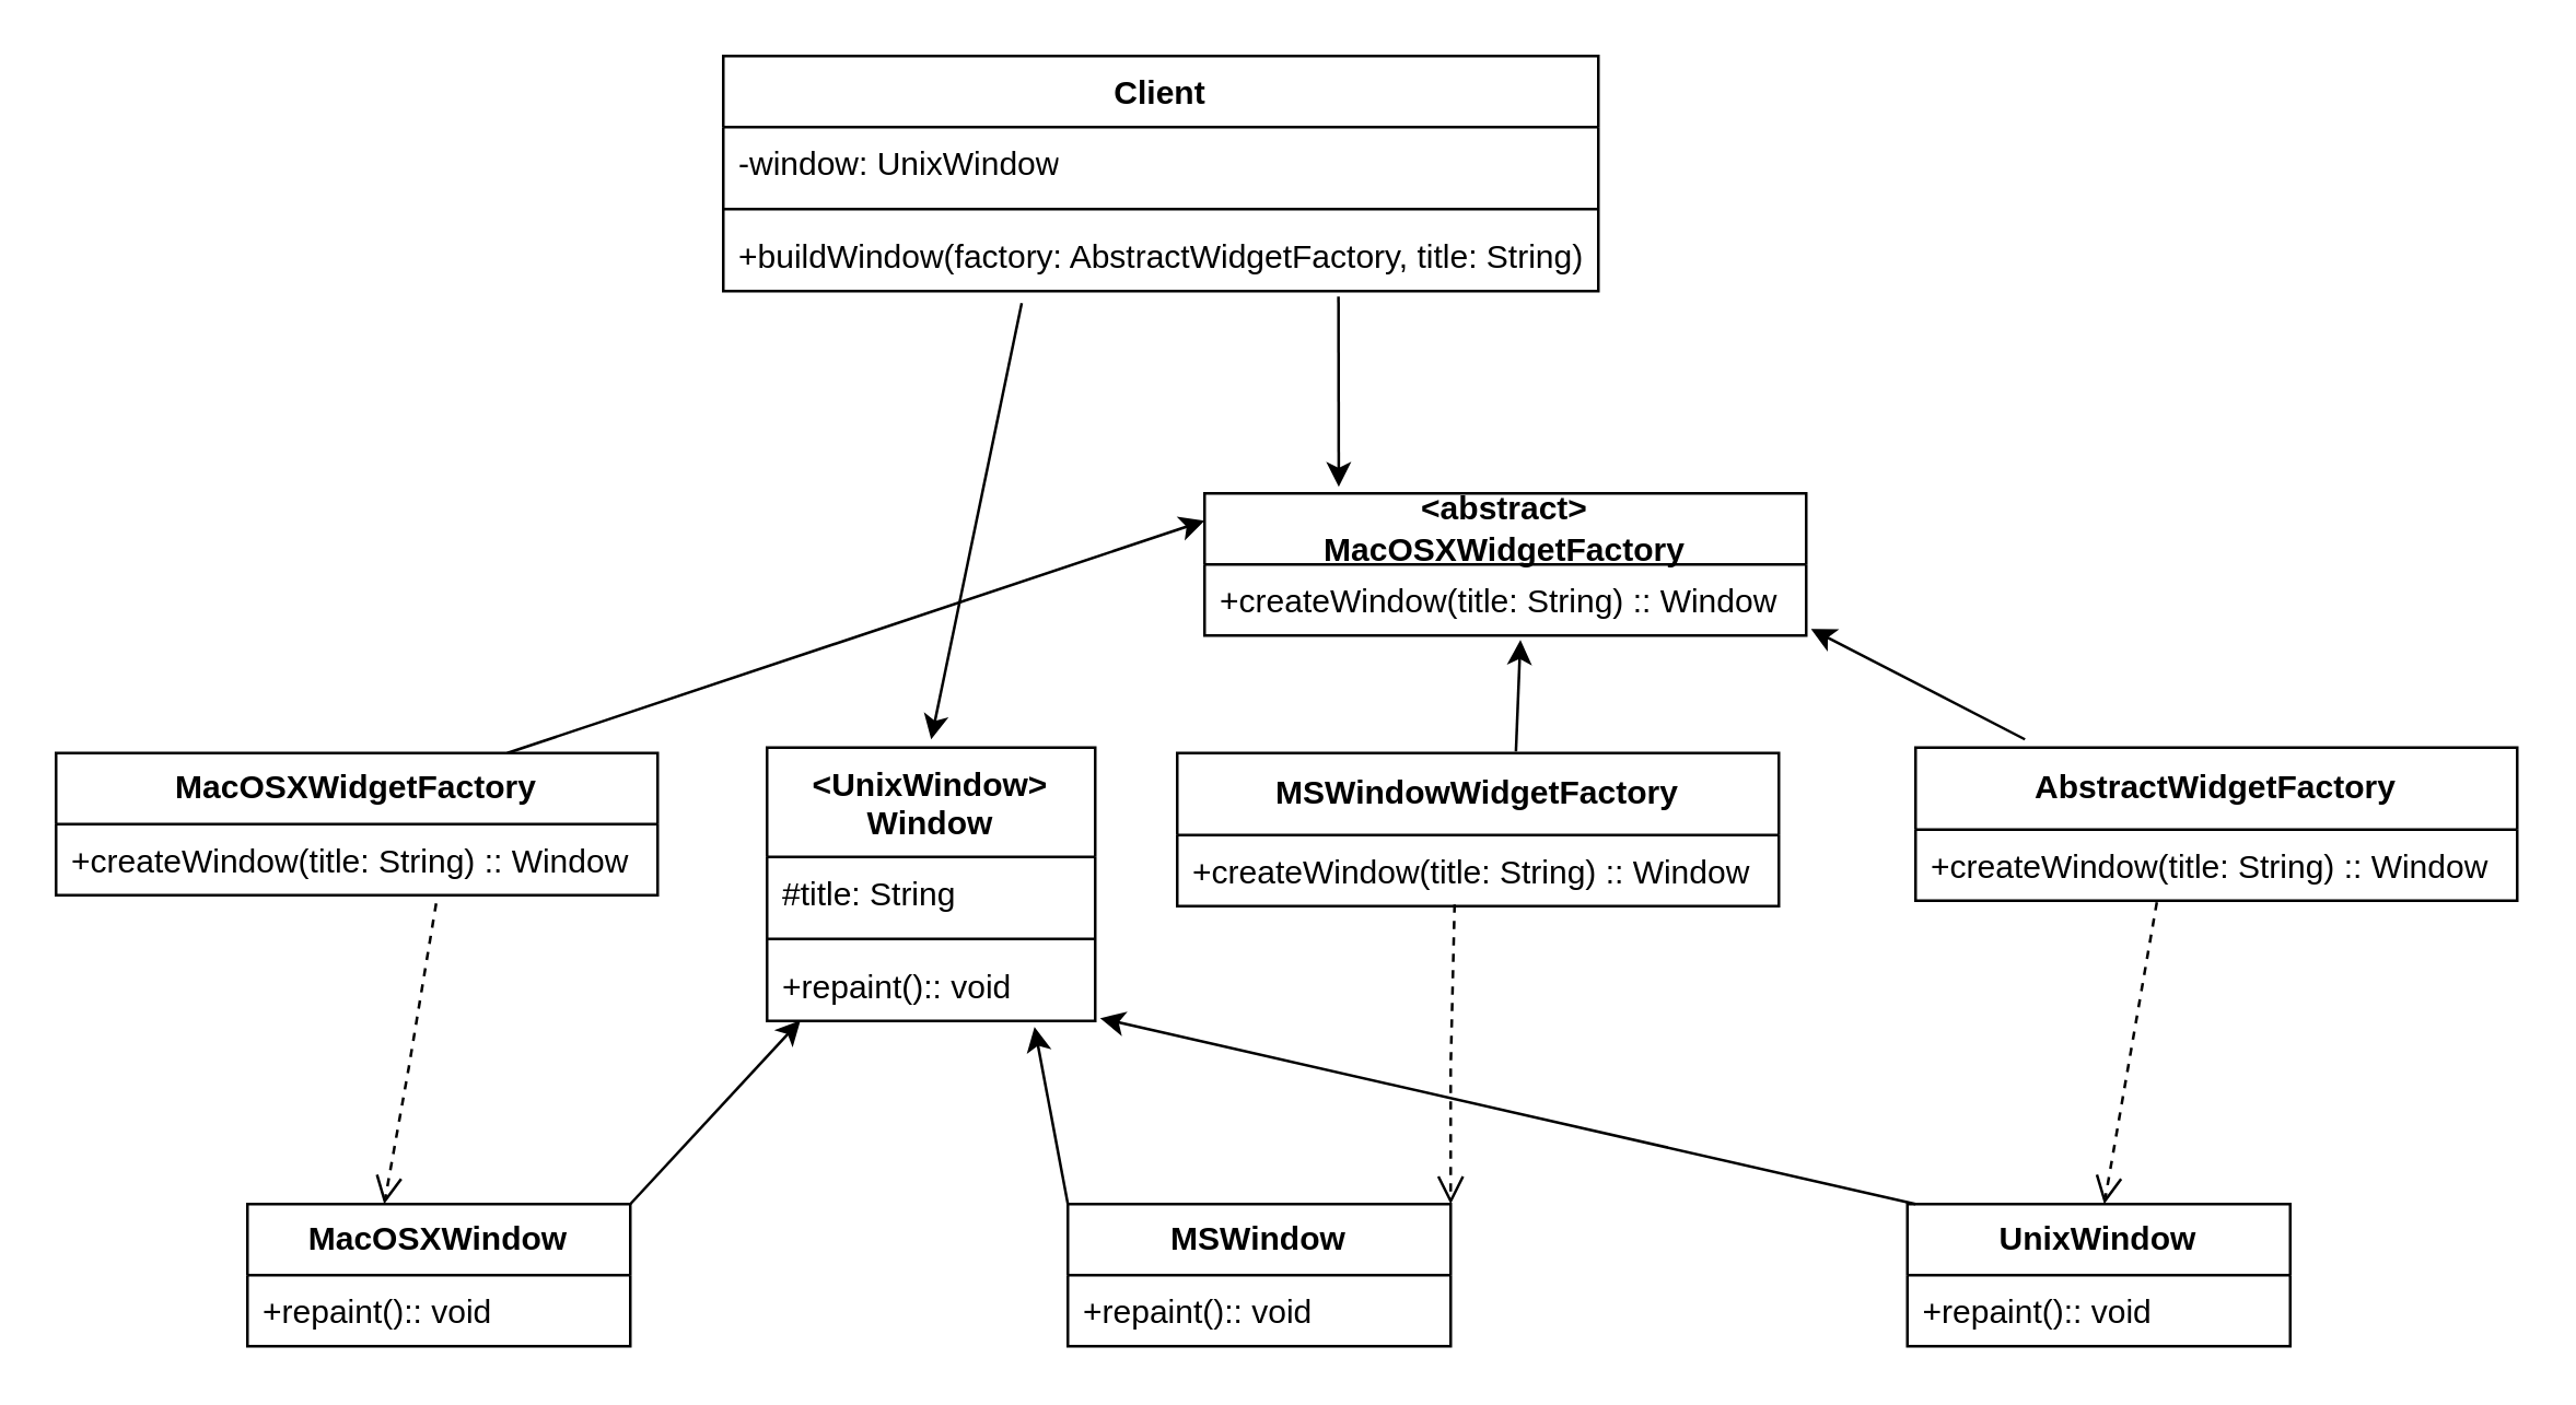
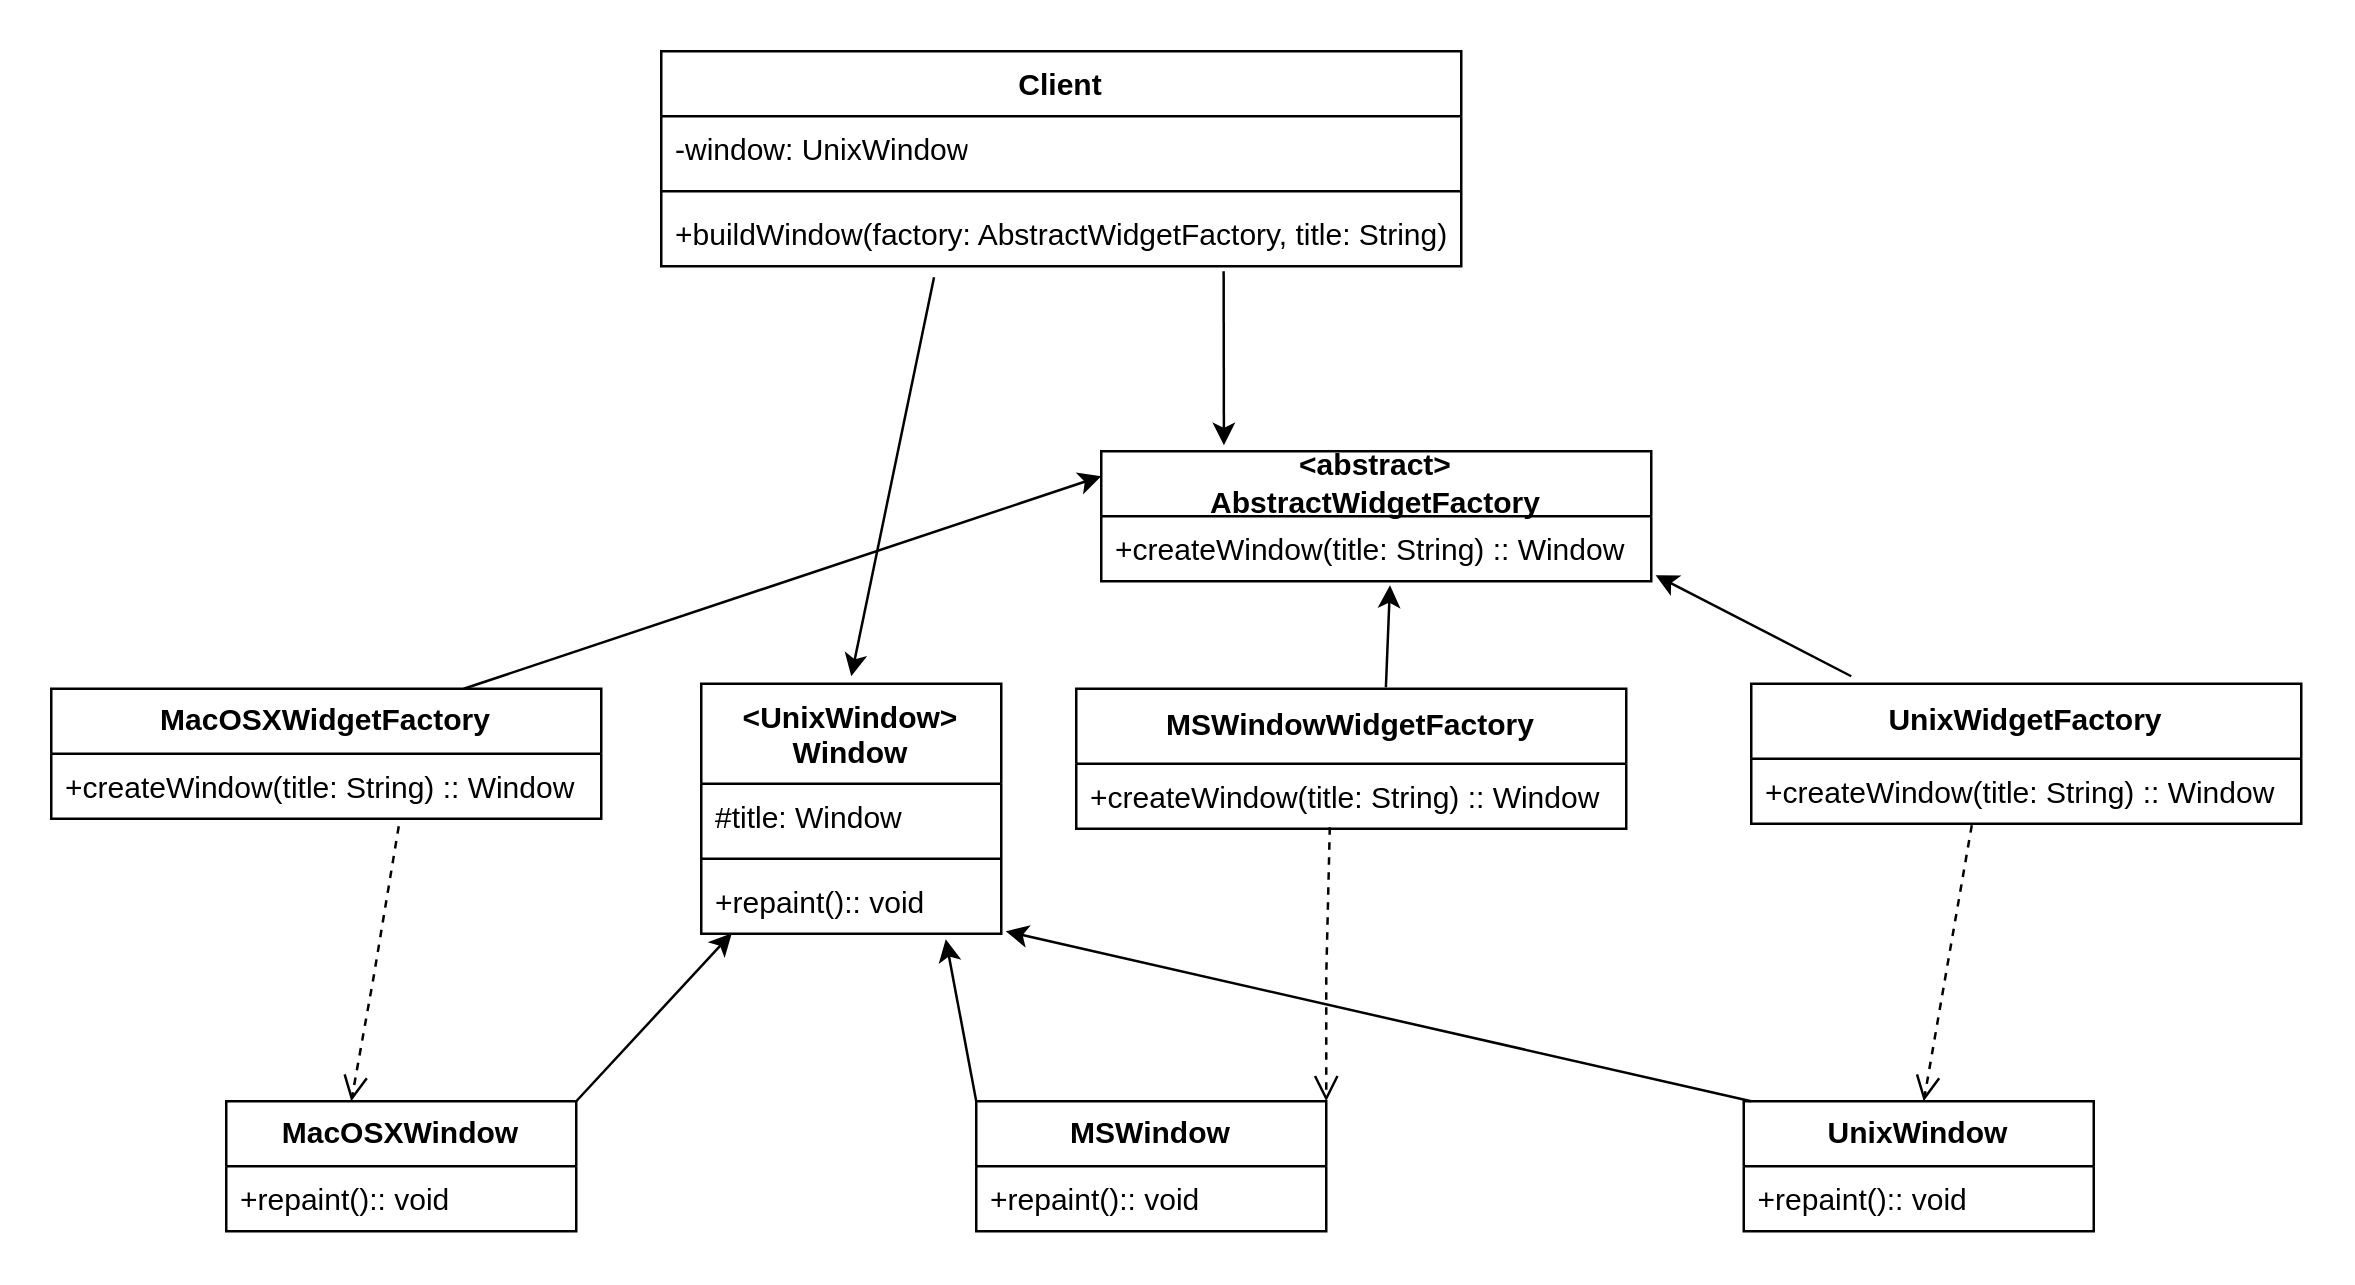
- <mxCell id="6" value="&lt;b&gt;&amp;lt;abstract&amp;gt;&lt;/b&gt;&lt;div&gt;&lt;b&gt;MacOSXWidgetFactory&lt;/b&gt;&lt;/div&gt;" style="swimlane;fontStyle=0;childLayout=stackLayout;horizontal=1;startSize=26;fillColor=none;horizontalStack=0;resizeParent=1;resizeParentMax=0;resizeLast=0;collapsible=1;marginBottom=0;whiteSpace=wrap;html=1;" vertex="1" parent="1"><mxGeometry x="440" y="180" width="220" height="52" as="geometry" /></mxCell>
+ <mxCell id="6" value="&lt;b&gt;&amp;lt;abstract&amp;gt;&lt;/b&gt;&lt;div&gt;&lt;b&gt;AbstractWidgetFactory&lt;/b&gt;&lt;/div&gt;" style="swimlane;fontStyle=0;childLayout=stackLayout;horizontal=1;startSize=26;fillColor=none;horizontalStack=0;resizeParent=1;resizeParentMax=0;resizeLast=0;collapsible=1;marginBottom=0;whiteSpace=wrap;html=1;" vertex="1" parent="1"><mxGeometry x="440" y="180" width="220" height="52" as="geometry" /></mxCell>
- <mxCell id="16" value="&lt;b&gt;AbstractWidgetFactory&lt;/b&gt;" style="swimlane;fontStyle=0;childLayout=stackLayout;horizontal=1;startSize=30;fillColor=none;horizontalStack=0;resizeParent=1;resizeParentMax=0;resizeLast=0;collapsible=1;marginBottom=0;whiteSpace=wrap;html=1;" vertex="1" parent="1"><mxGeometry x="700" y="273" width="220" height="56" as="geometry" /></mxCell>
+ <mxCell id="16" value="&lt;b&gt;UnixWidgetFactory&lt;/b&gt;" style="swimlane;fontStyle=0;childLayout=stackLayout;horizontal=1;startSize=30;fillColor=none;horizontalStack=0;resizeParent=1;resizeParentMax=0;resizeLast=0;collapsible=1;marginBottom=0;whiteSpace=wrap;html=1;" vertex="1" parent="1"><mxGeometry x="700" y="273" width="220" height="56" as="geometry" /></mxCell>
- <mxCell id="9" value="#title: String" style="text;strokeColor=none;fillColor=none;align=left;verticalAlign=top;spacingLeft=4;spacingRight=4;overflow=hidden;rotatable=0;points=[[0,0.5],[1,0.5]];portConstraint=eastwest;whiteSpace=wrap;html=1;" vertex="1" parent="8"><mxGeometry y="40" width="120" height="26" as="geometry" /></mxCell>
+ <mxCell id="9" value="#title: Window" style="text;strokeColor=none;fillColor=none;align=left;verticalAlign=top;spacingLeft=4;spacingRight=4;overflow=hidden;rotatable=0;points=[[0,0.5],[1,0.5]];portConstraint=eastwest;whiteSpace=wrap;html=1;" vertex="1" parent="8"><mxGeometry y="40" width="120" height="26" as="geometry" /></mxCell>
